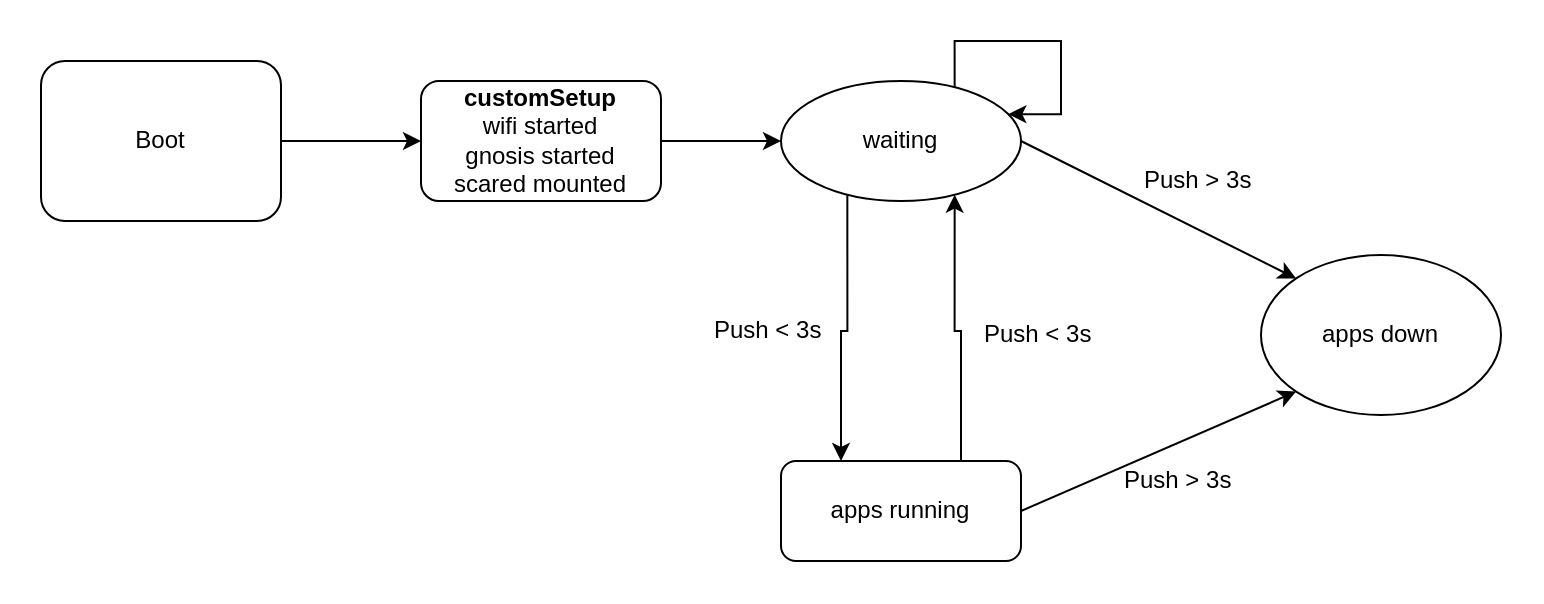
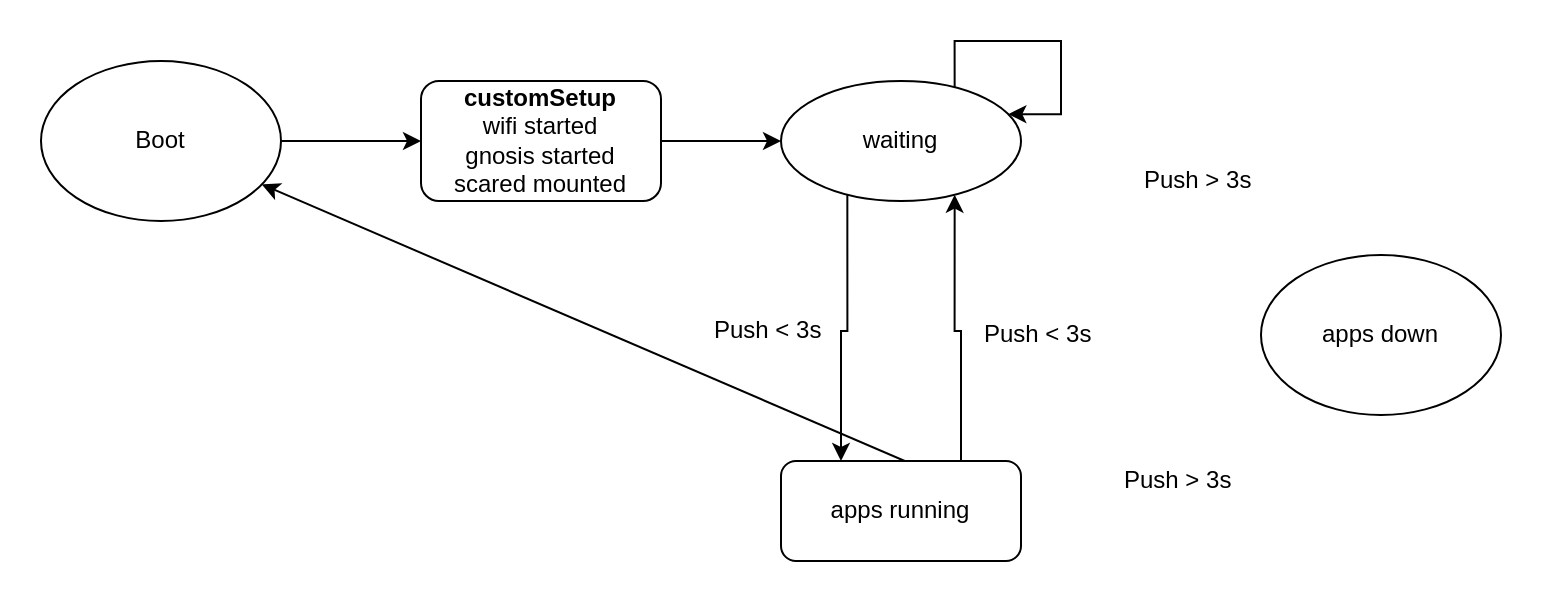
- <mxCell id="3" value="Boot" style="whiteSpace=wrap;html=1;rounded=1;" vertex="1" parent="1"><mxGeometry x="20" y="30" width="120" height="80" as="geometry" /></mxCell>
+ <mxCell id="3" value="Boot" style="ellipse;whiteSpace=wrap;html=1;" vertex="1" parent="1"><mxGeometry x="20" y="30" width="120" height="80" as="geometry" /></mxCell>
- <mxCell id="7" style="rounded=0;orthogonalLoop=1;jettySize=auto;html=1;exitX=1;exitY=0.5;exitDx=0;exitDy=0;entryX=0;entryY=0;entryDx=0;entryDy=0;" edge="1" parent="1" source="8" target="14"><mxGeometry relative="1" as="geometry" /></mxCell>
- <mxCell id="10" style="edgeStyle=none;rounded=0;orthogonalLoop=1;jettySize=auto;html=1;exitX=1;exitY=0.5;exitDx=0;exitDy=0;entryX=0;entryY=1;entryDx=0;entryDy=0;" edge="1" parent="1" source="11" target="14"><mxGeometry relative="1" as="geometry" /></mxCell>
+ <mxCell id="10" style="edgeStyle=none;rounded=0;orthogonalLoop=1;jettySize=auto;html=1;exitX=1;exitY=0.5;exitDx=0;exitDy=0;" edge="1" parent="1" source="11" target="3"><mxGeometry relative="1" as="geometry" /></mxCell>
